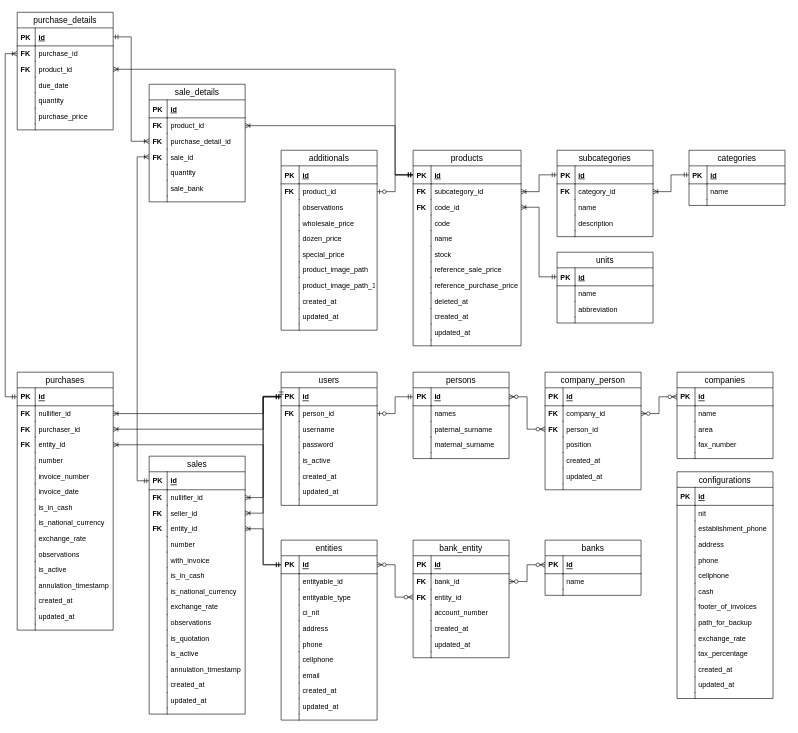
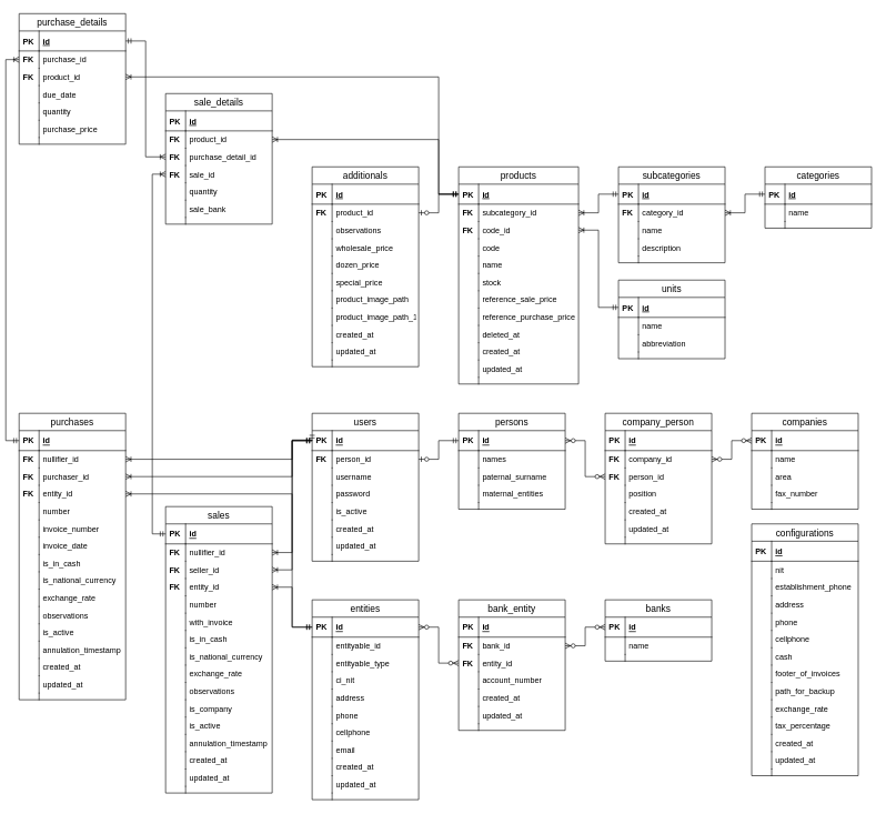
- <mxCell id="33" value="maternal_surname" style="shape=partialRectangle;top=0;left=0;right=0;bottom=0;align=left;verticalAlign=top;fillColor=none;spacingLeft=34;spacingRight=4;overflow=hidden;rotatable=0;points=[[0,0.5],[1,0.5]];portConstraint=eastwest;dropTarget=0;fontSize=12;" parent="26" vertex="1"><mxGeometry y="108" width="160" height="26" as="geometry" /></mxCell>
+ <mxCell id="33" value="maternal_entities" style="shape=partialRectangle;top=0;left=0;right=0;bottom=0;align=left;verticalAlign=top;fillColor=none;spacingLeft=34;spacingRight=4;overflow=hidden;rotatable=0;points=[[0,0.5],[1,0.5]];portConstraint=eastwest;dropTarget=0;fontSize=12;" parent="26" vertex="1"><mxGeometry y="108" width="160" height="26" as="geometry" /></mxCell>
- <mxCell id="277" value="is_quotation" style="shape=partialRectangle;top=0;left=0;right=0;bottom=0;align=left;verticalAlign=top;fillColor=none;spacingLeft=34;spacingRight=4;overflow=hidden;rotatable=0;points=[[0,0.5],[1,0.5]];portConstraint=eastwest;dropTarget=0;fontSize=12;" parent="256" vertex="1"><mxGeometry y="290" width="160" height="26" as="geometry" /></mxCell>
+ <mxCell id="277" value="is_company" style="shape=partialRectangle;top=0;left=0;right=0;bottom=0;align=left;verticalAlign=top;fillColor=none;spacingLeft=34;spacingRight=4;overflow=hidden;rotatable=0;points=[[0,0.5],[1,0.5]];portConstraint=eastwest;dropTarget=0;fontSize=12;" parent="256" vertex="1"><mxGeometry y="290" width="160" height="26" as="geometry" /></mxCell>
